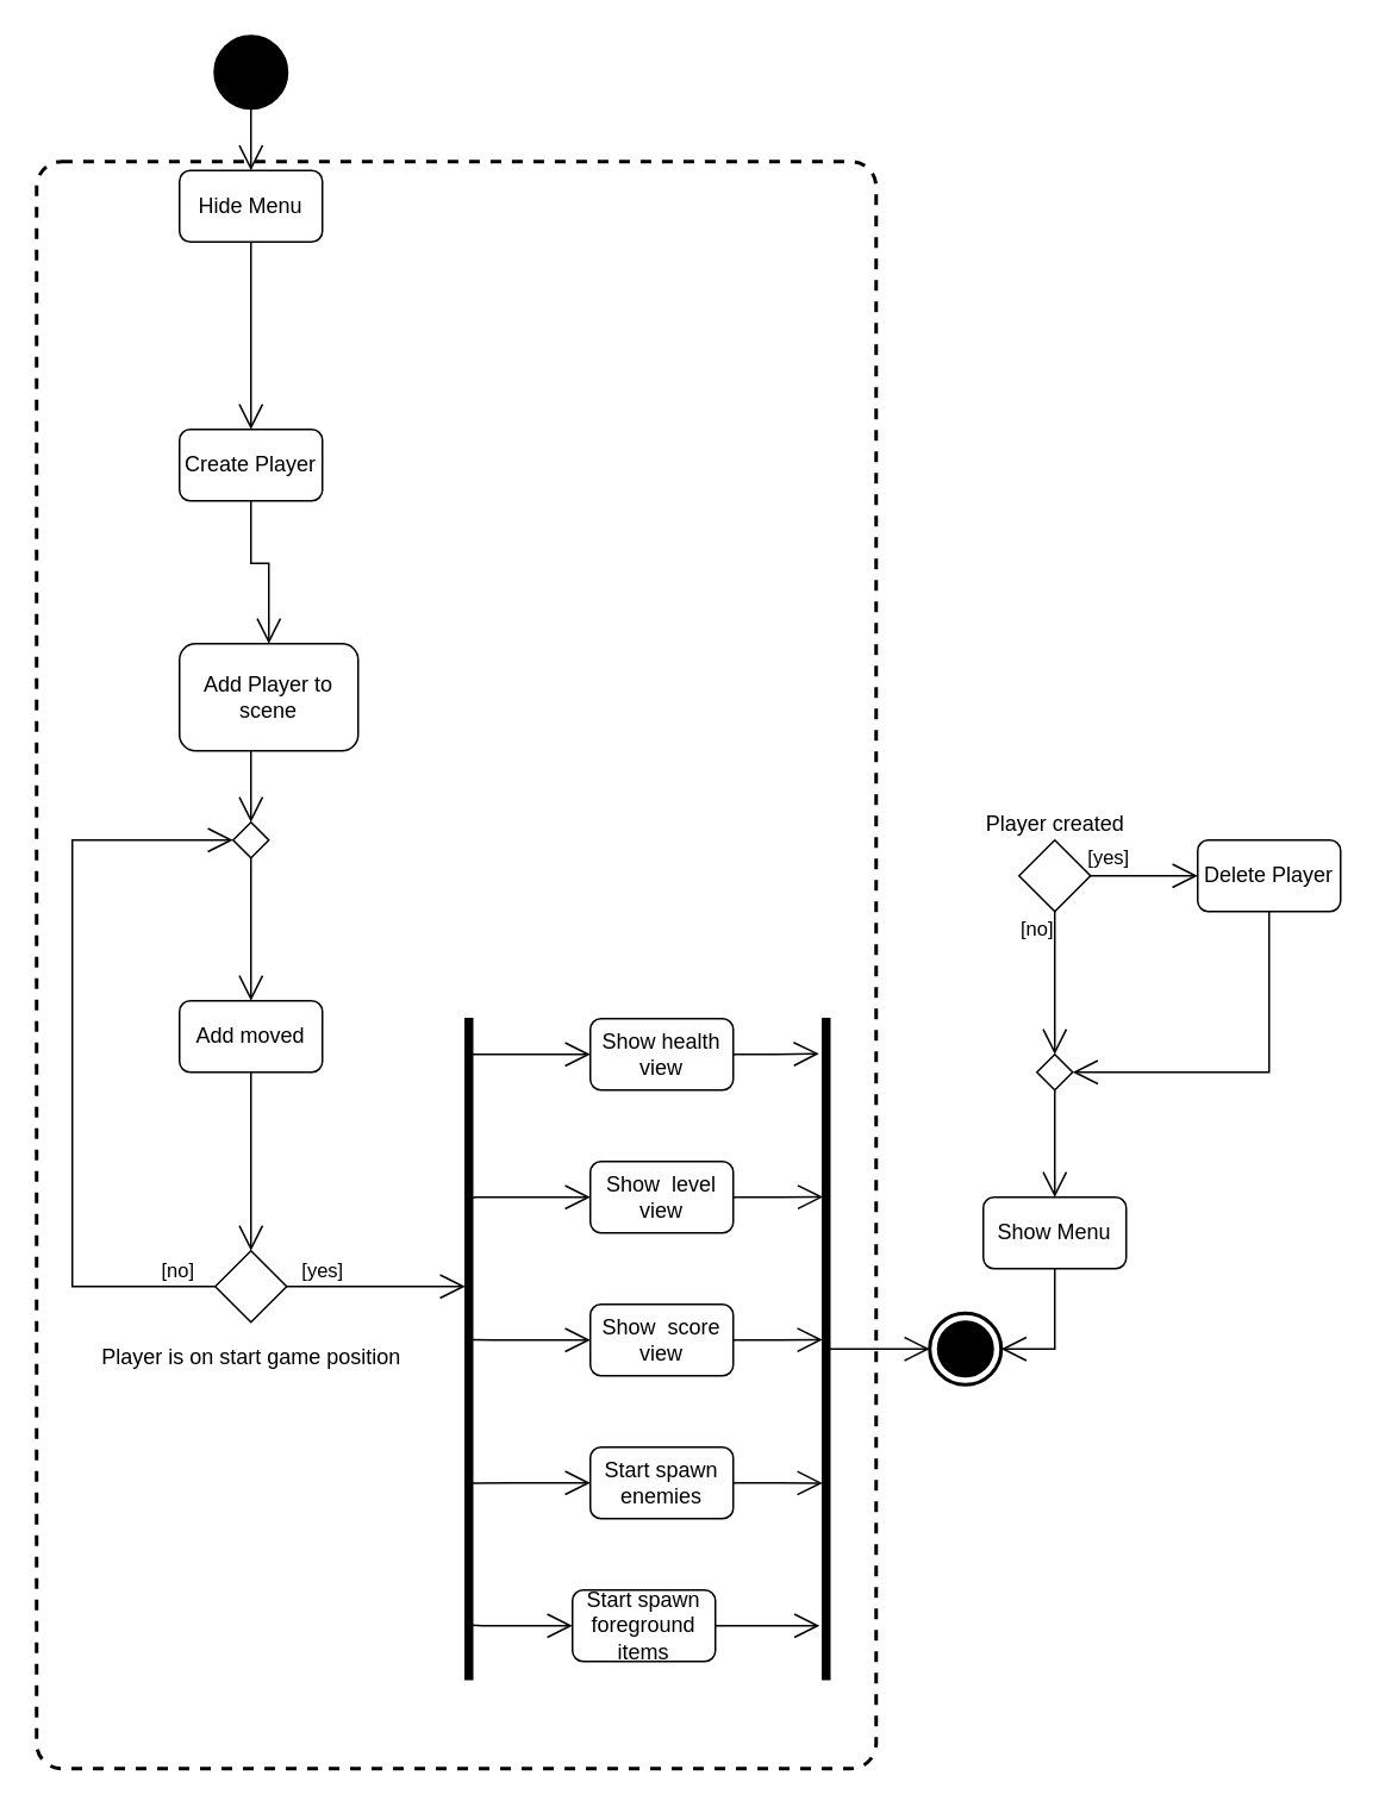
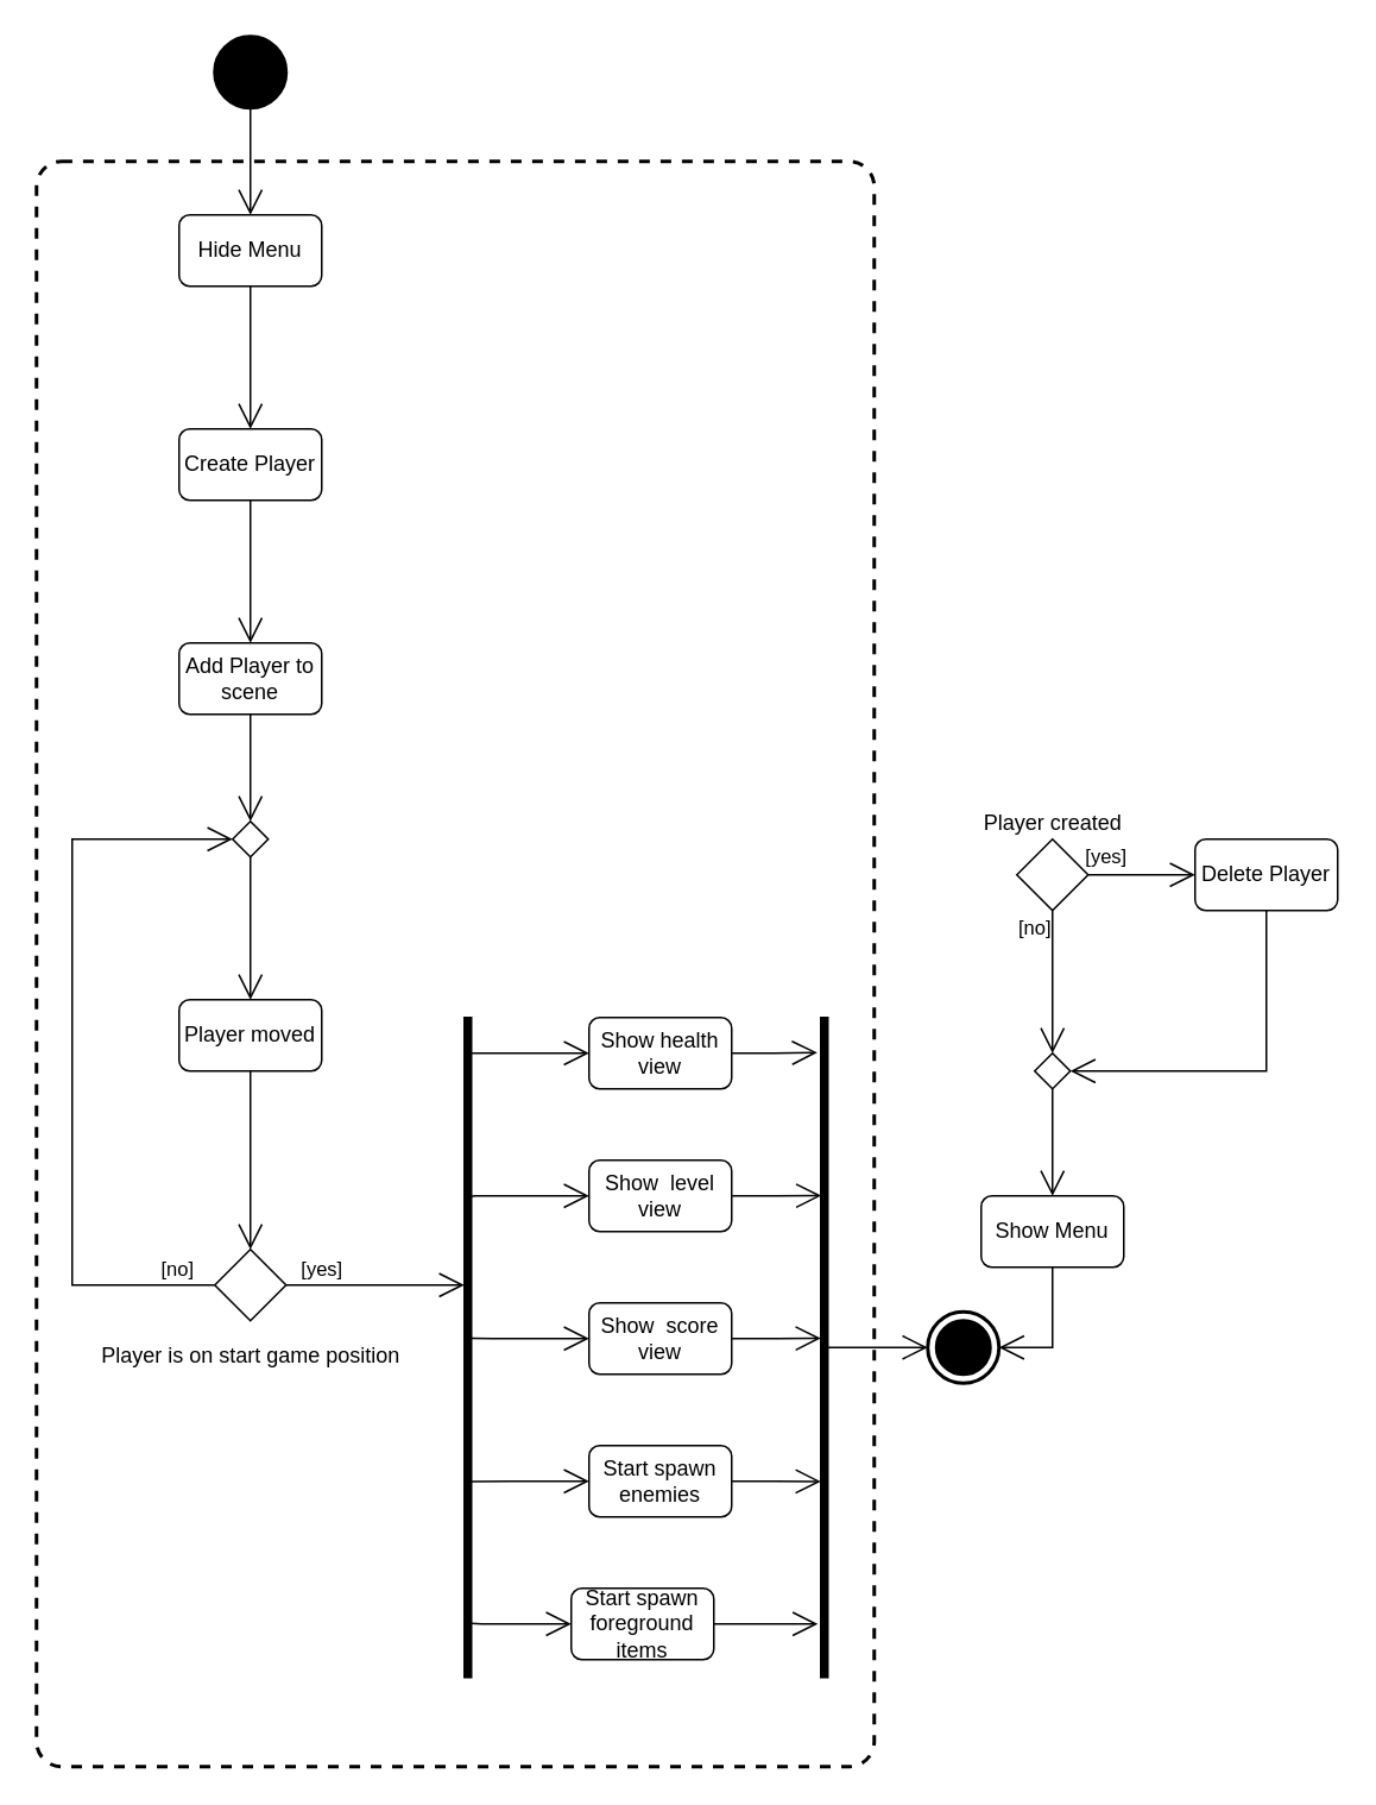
- <mxCell id="6" value="Hide Menu" style="shape=rect;html=1;rounded=1;whiteSpace=wrap;align=center;" parent="1" vertex="1"><mxGeometry x="100" y="95" width="80" height="40" as="geometry" /></mxCell>
+ <mxCell id="6" value="Hide Menu" style="shape=rect;html=1;rounded=1;whiteSpace=wrap;align=center;" parent="1" vertex="1"><mxGeometry x="100" y="120" width="80" height="40" as="geometry" /></mxCell>
- <mxCell id="10" value="Add Player to scene" style="shape=rect;html=1;rounded=1;whiteSpace=wrap;align=center;" parent="1" vertex="1"><mxGeometry x="100" y="360" width="100" height="60" as="geometry" /></mxCell>
+ <mxCell id="10" value="Add Player to scene" style="shape=rect;html=1;rounded=1;whiteSpace=wrap;align=center;" parent="1" vertex="1"><mxGeometry x="100" y="360" width="80" height="40" as="geometry" /></mxCell>
- <mxCell id="11" value="Add moved" style="shape=rect;html=1;rounded=1;whiteSpace=wrap;align=center;" parent="1" vertex="1"><mxGeometry x="100" y="560" width="80" height="40" as="geometry" /></mxCell>
+ <mxCell id="11" value="Player moved" style="shape=rect;html=1;rounded=1;whiteSpace=wrap;align=center;" parent="1" vertex="1"><mxGeometry x="100" y="560" width="80" height="40" as="geometry" /></mxCell>
